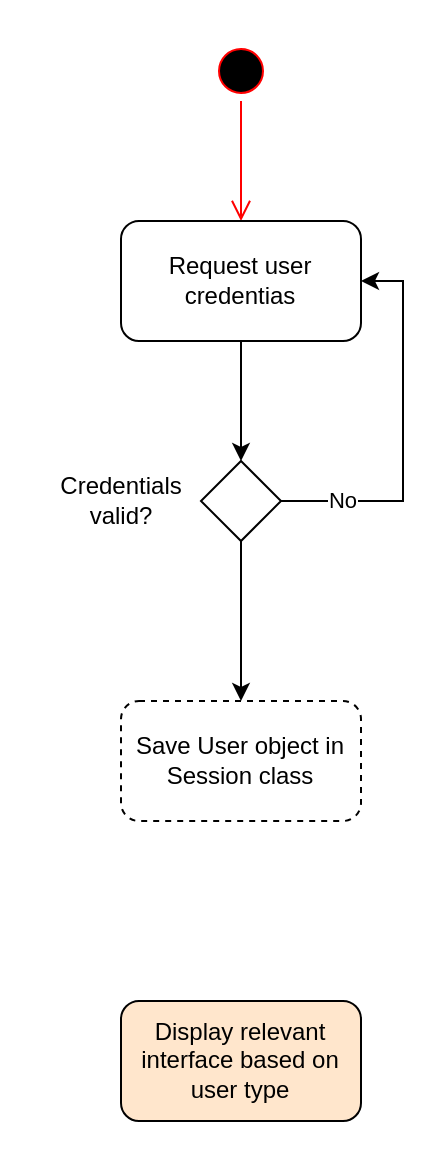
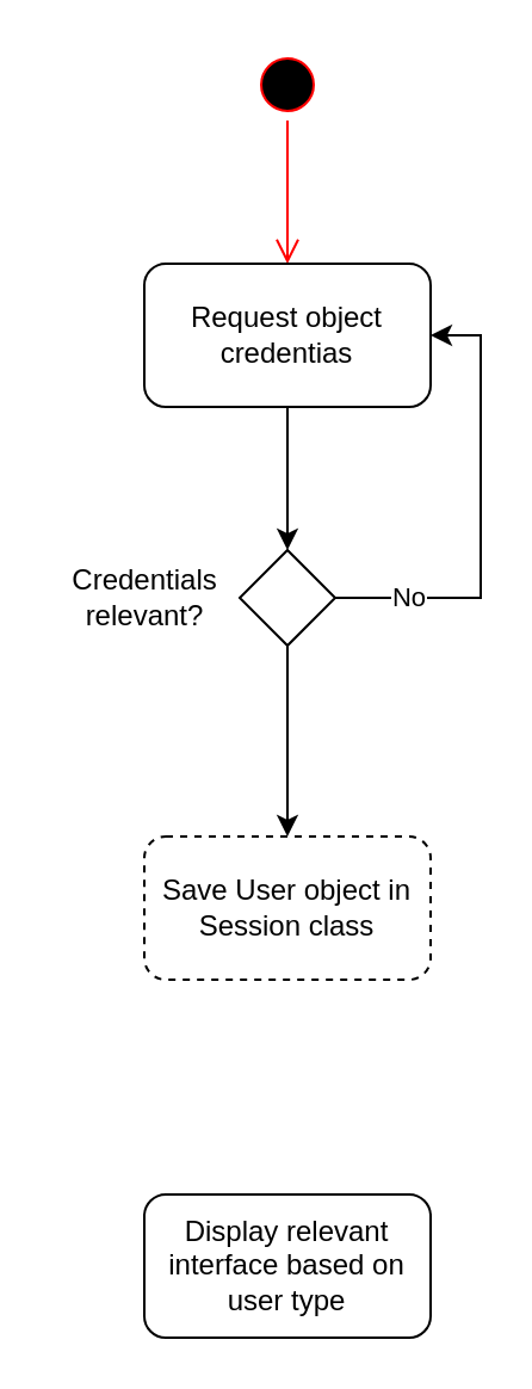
- <mxCell id="5" value="Request user credentias" style="rounded=1;whiteSpace=wrap;html=1;" parent="1" vertex="1"><mxGeometry x="60" y="110" width="120" height="60" as="geometry" /></mxCell>
+ <mxCell id="5" value="Request object credentias" style="rounded=1;whiteSpace=wrap;html=1;" parent="1" vertex="1"><mxGeometry x="60" y="110" width="120" height="60" as="geometry" /></mxCell>
- <mxCell id="10" value="Credentials&lt;br&gt;valid?" style="text;html=1;align=center;verticalAlign=middle;resizable=0;points=[];autosize=1;strokeColor=none;fillColor=none;" parent="1" vertex="1"><mxGeometry x="20" y="230" width="80" height="40" as="geometry" /></mxCell>
+ <mxCell id="10" value="Credentials&lt;br&gt;relevant?" style="text;html=1;align=center;verticalAlign=middle;resizable=0;points=[];autosize=1;strokeColor=none;fillColor=none;" parent="1" vertex="1"><mxGeometry x="20" y="230" width="80" height="40" as="geometry" /></mxCell>
- <mxCell id="12" value="Display relevant interface based on user type" style="rounded=1;whiteSpace=wrap;html=1;fillColor=#ffe6cc;" parent="1" vertex="1"><mxGeometry x="60" y="500" width="120" height="60" as="geometry" /></mxCell>
+ <mxCell id="12" value="Display relevant interface based on user type" style="rounded=1;whiteSpace=wrap;html=1;" parent="1" vertex="1"><mxGeometry x="60" y="500" width="120" height="60" as="geometry" /></mxCell>
